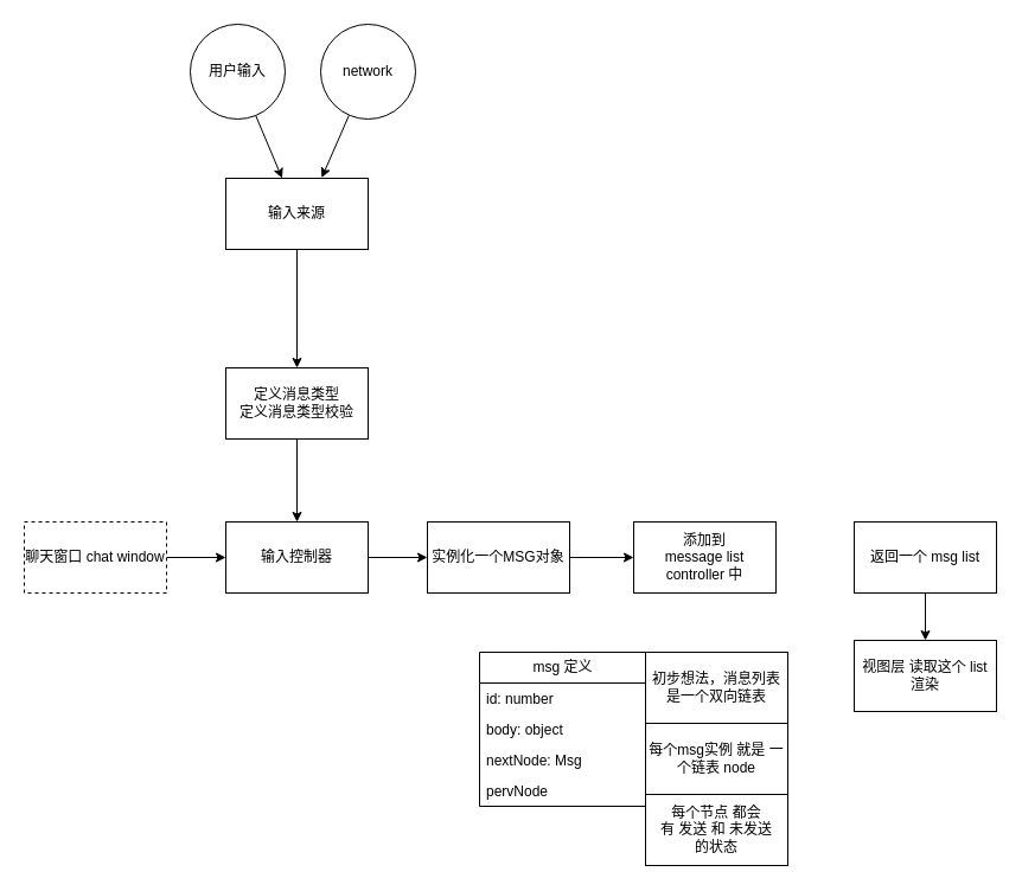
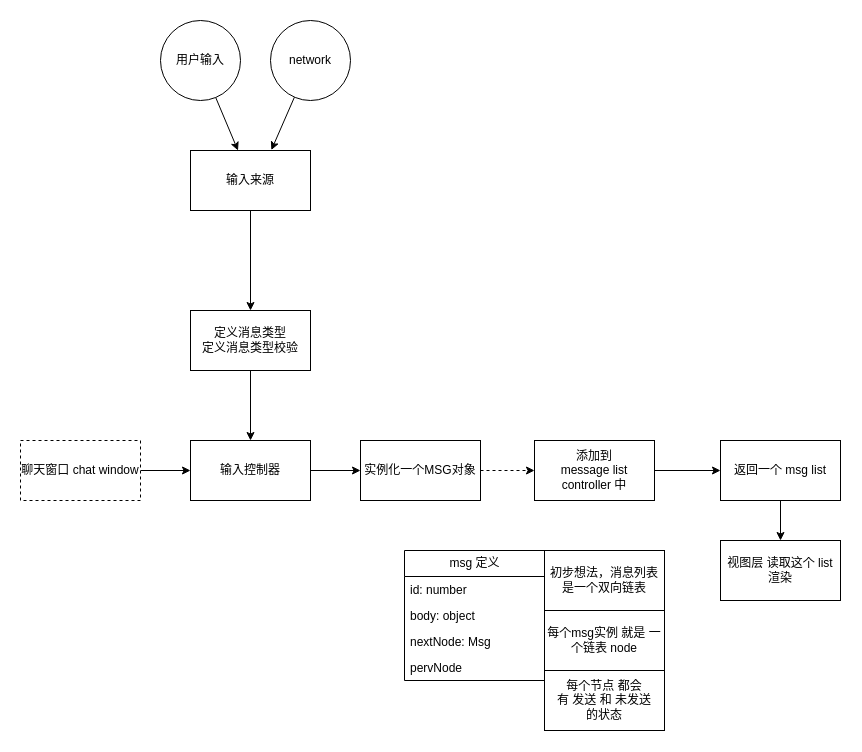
- <mxCell id="4" value="" style="edgeStyle=none;html=1;" parent="1" source="5" target="7" edge="1"><mxGeometry relative="1" as="geometry" /></mxCell>
+ <mxCell id="4" value="" style="edgeStyle=none;html=1;dashed=1;" parent="1" source="5" target="7" edge="1"><mxGeometry relative="1" as="geometry" /></mxCell>
+ <mxCell id="6" value="" style="edgeStyle=none;html=1;" parent="1" source="7" target="9" edge="1"><mxGeometry relative="1" as="geometry" /></mxCell>
